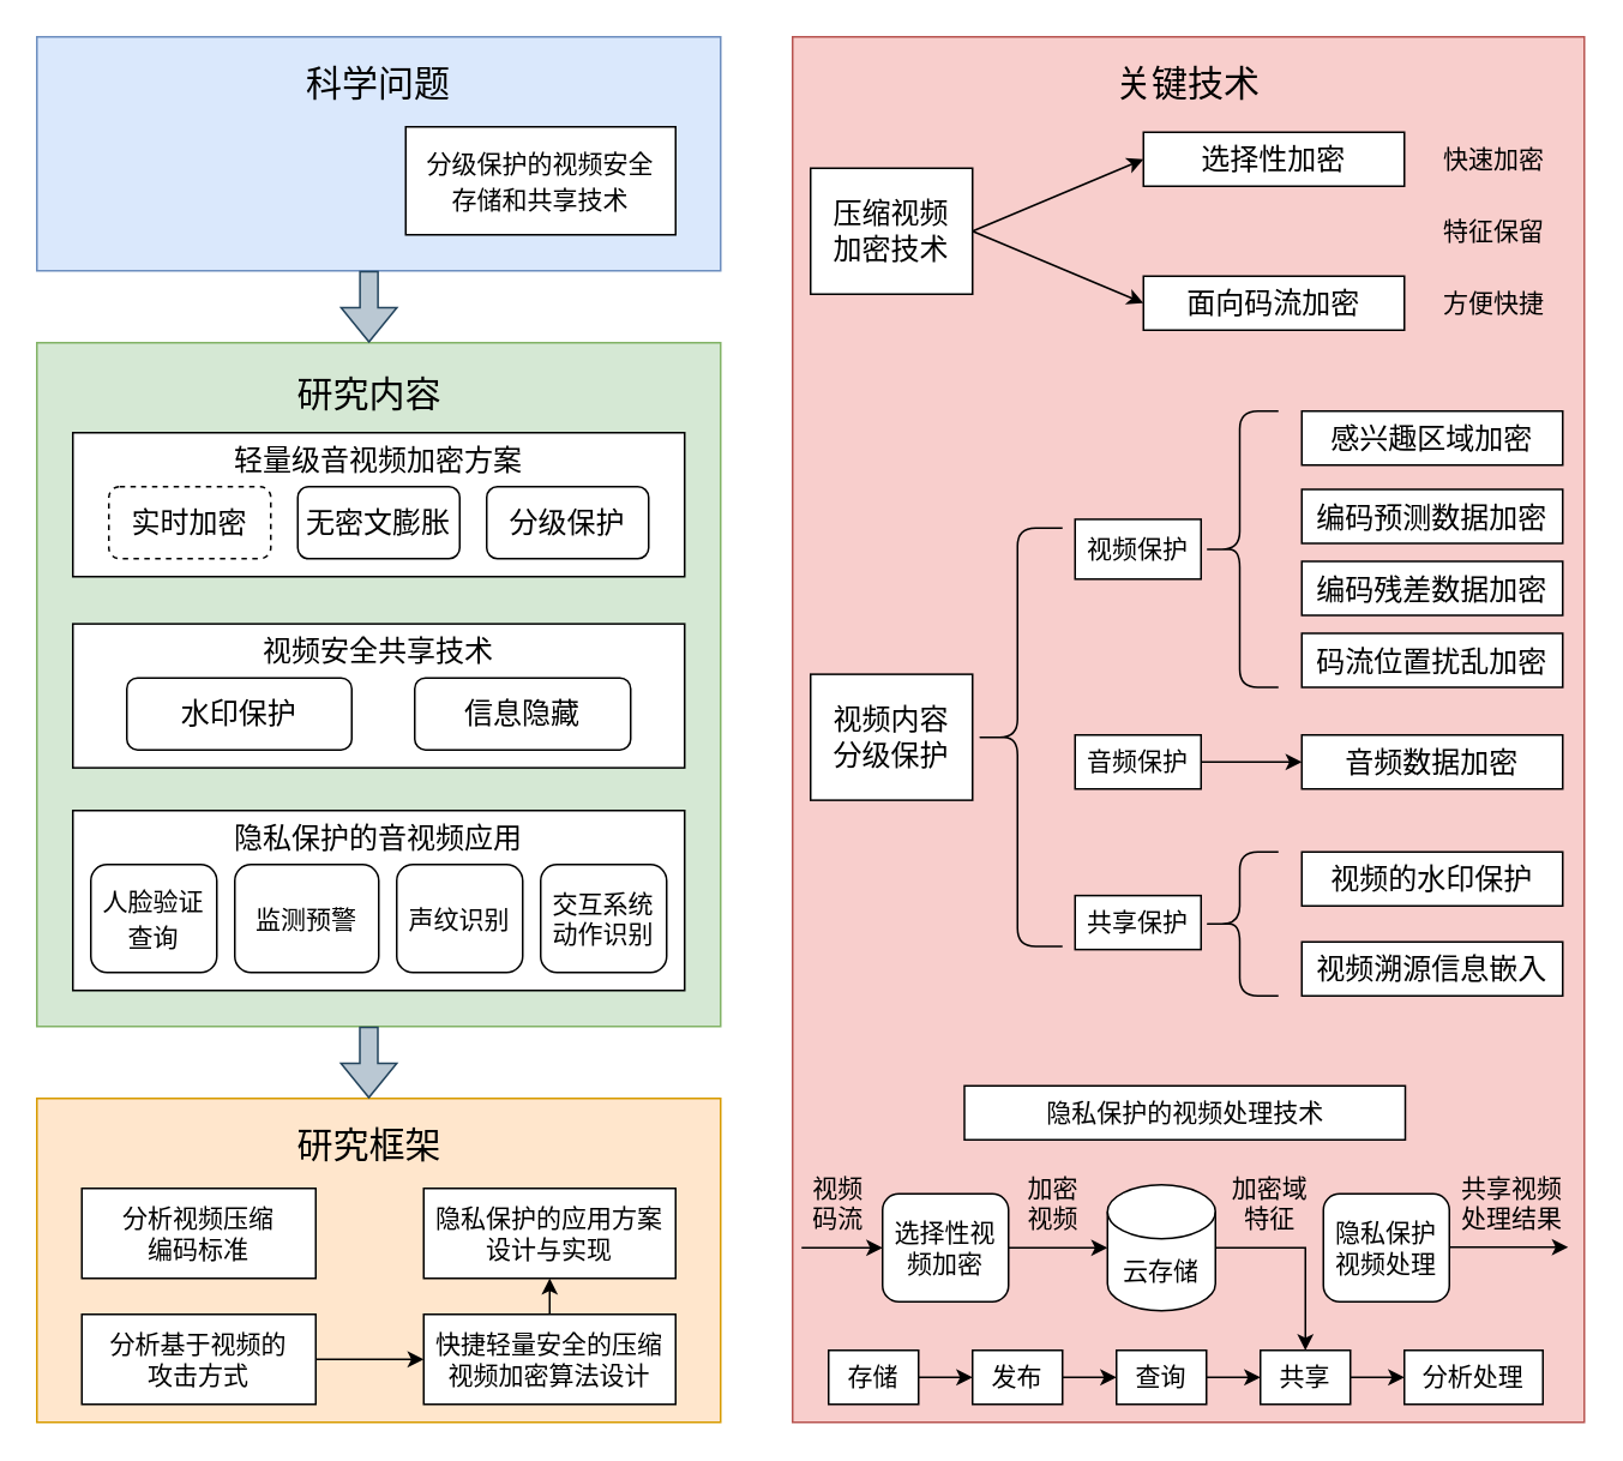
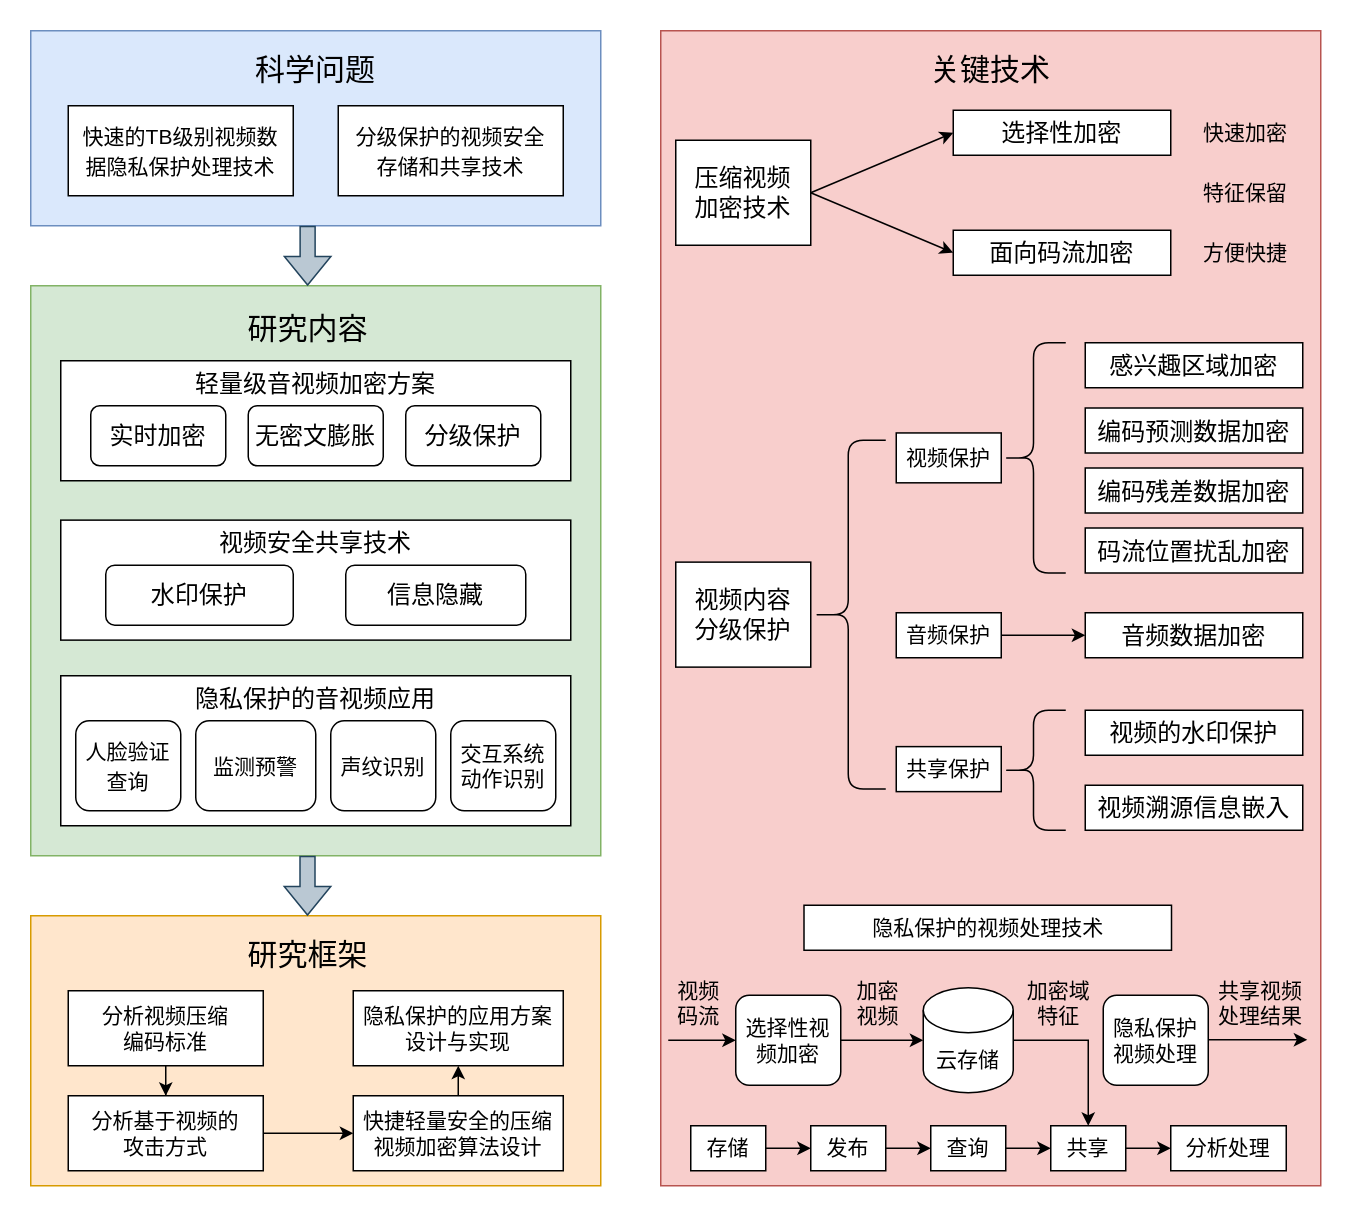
+ <mxCell id="6" value="&lt;span style=&quot;font-size: 14px;&quot;&gt;快速的TB级别视频数&lt;br&gt;据隐私保护处理技术&lt;/span&gt;" style="rounded=0;whiteSpace=wrap;html=1;fontSize=16;" vertex="1" parent="1"><mxGeometry x="45" y="70" width="150" height="60" as="geometry" /></mxCell>
- <mxCell id="24" value="实时加密" style="rounded=1;whiteSpace=wrap;html=1;fontSize=16;dashed=1;" vertex="1" parent="1"><mxGeometry x="60" y="270" width="90" height="40" as="geometry" /></mxCell>
+ <mxCell id="24" value="实时加密" style="rounded=1;whiteSpace=wrap;html=1;fontSize=16;" vertex="1" parent="1"><mxGeometry x="60" y="270" width="90" height="40" as="geometry" /></mxCell>
+ <mxCell id="34" style="edgeStyle=orthogonalEdgeStyle;rounded=0;orthogonalLoop=1;jettySize=auto;html=1;entryX=0.5;entryY=0;entryDx=0;entryDy=0;fontSize=14;fillColor=#000000;" edge="1" parent="1" source="35" target="39"><mxGeometry relative="1" as="geometry" /></mxCell>
